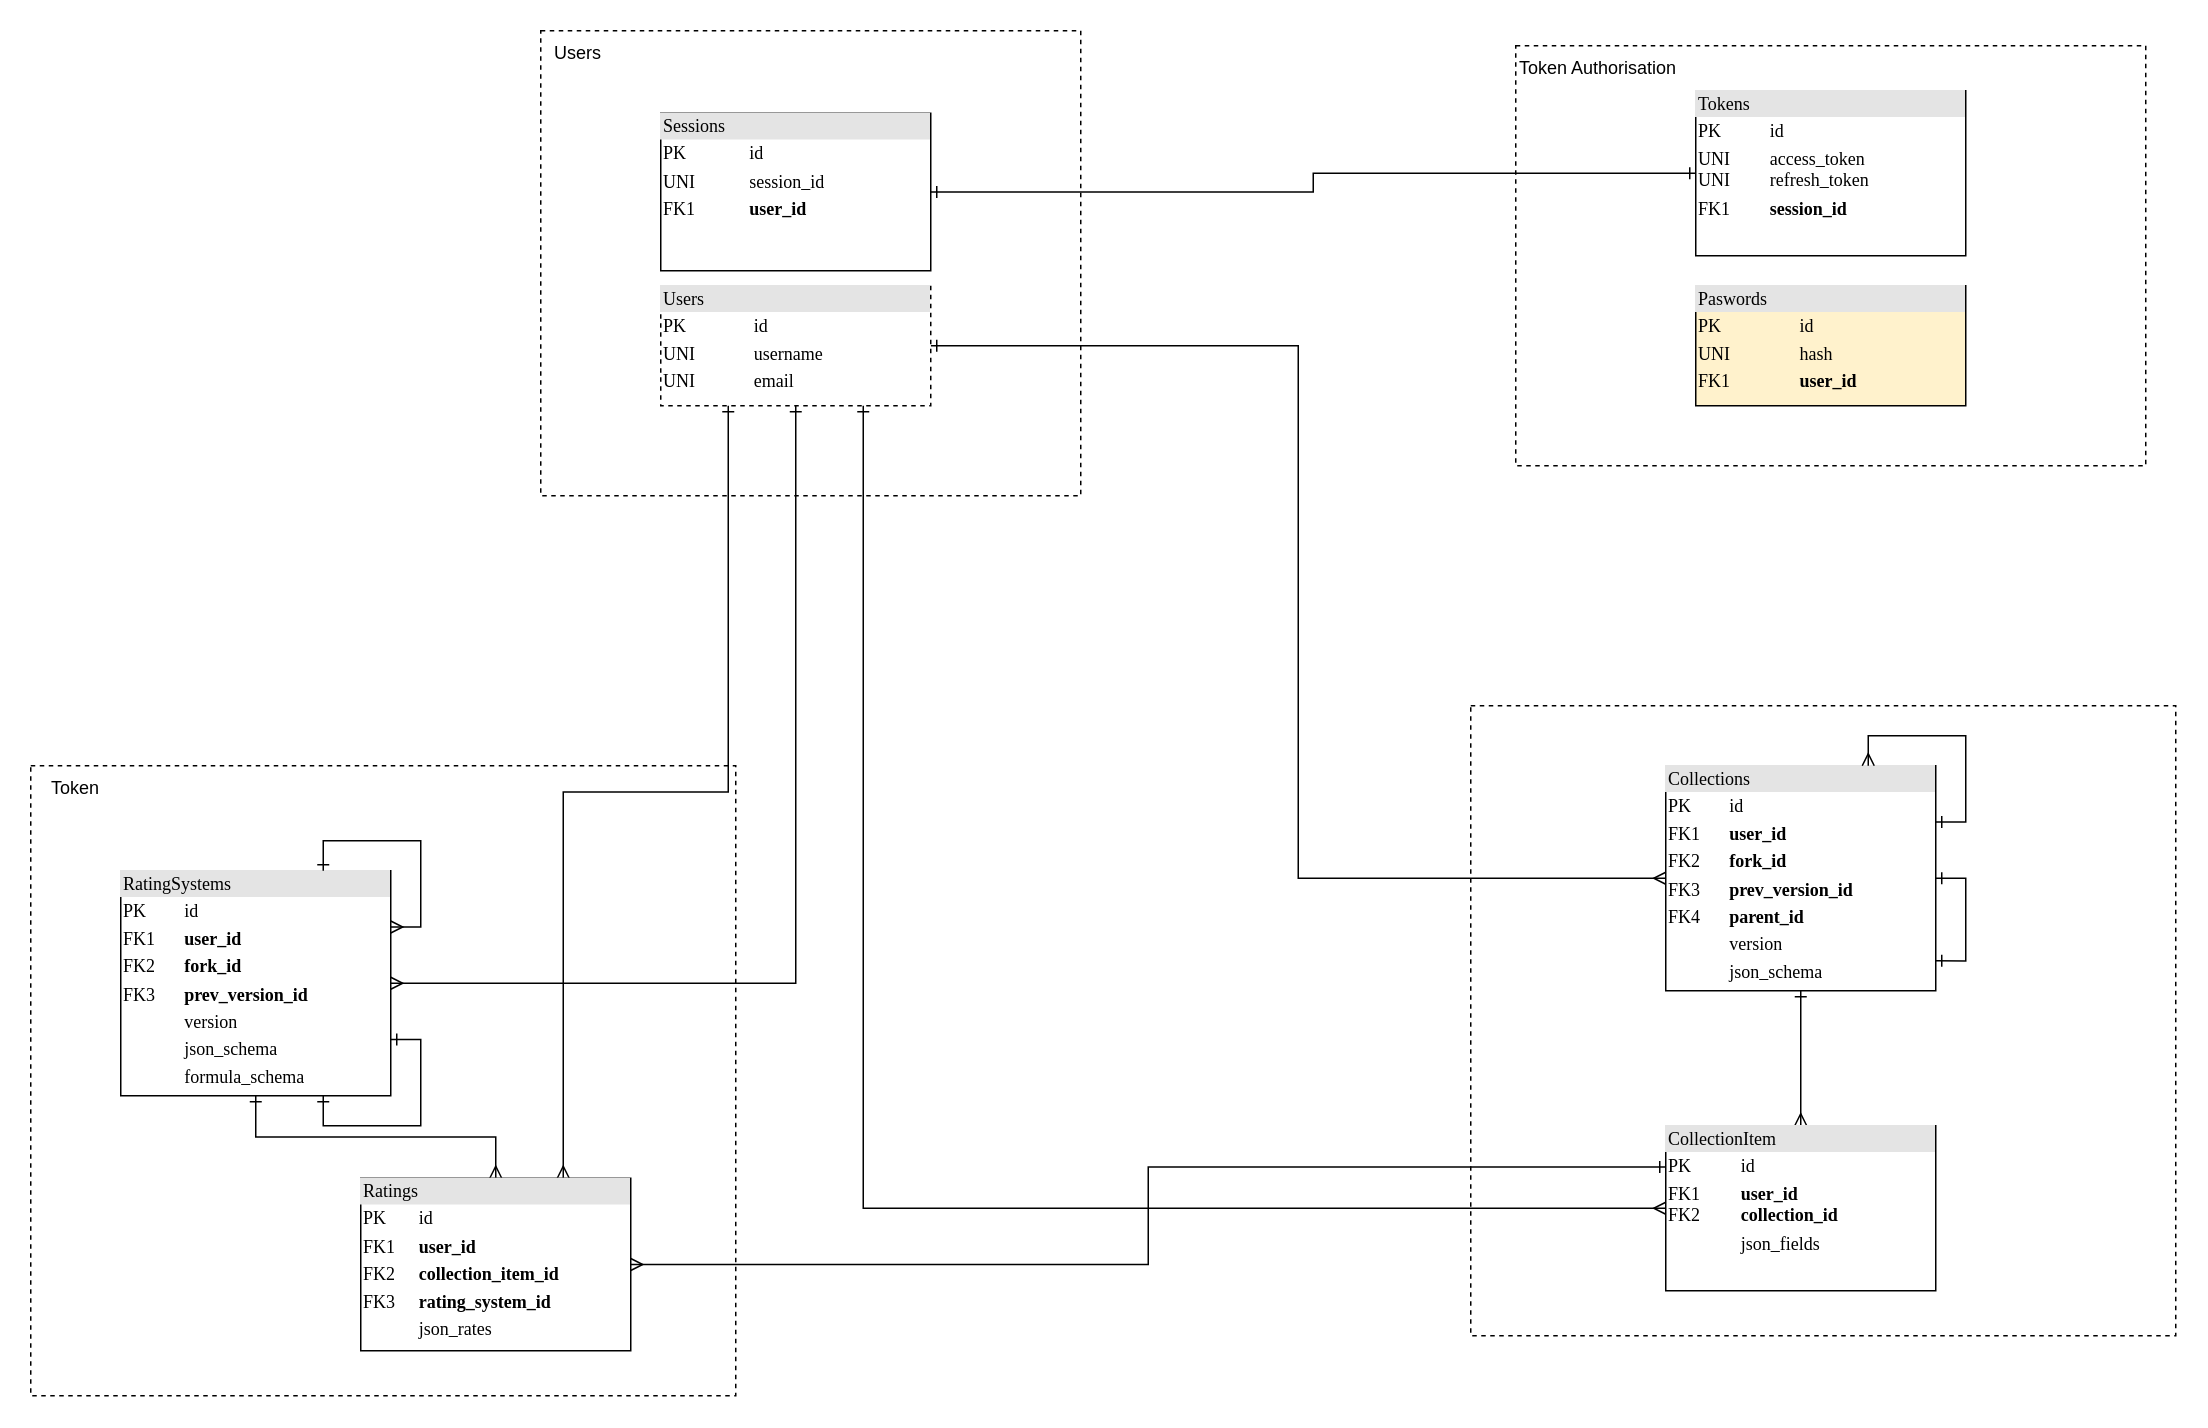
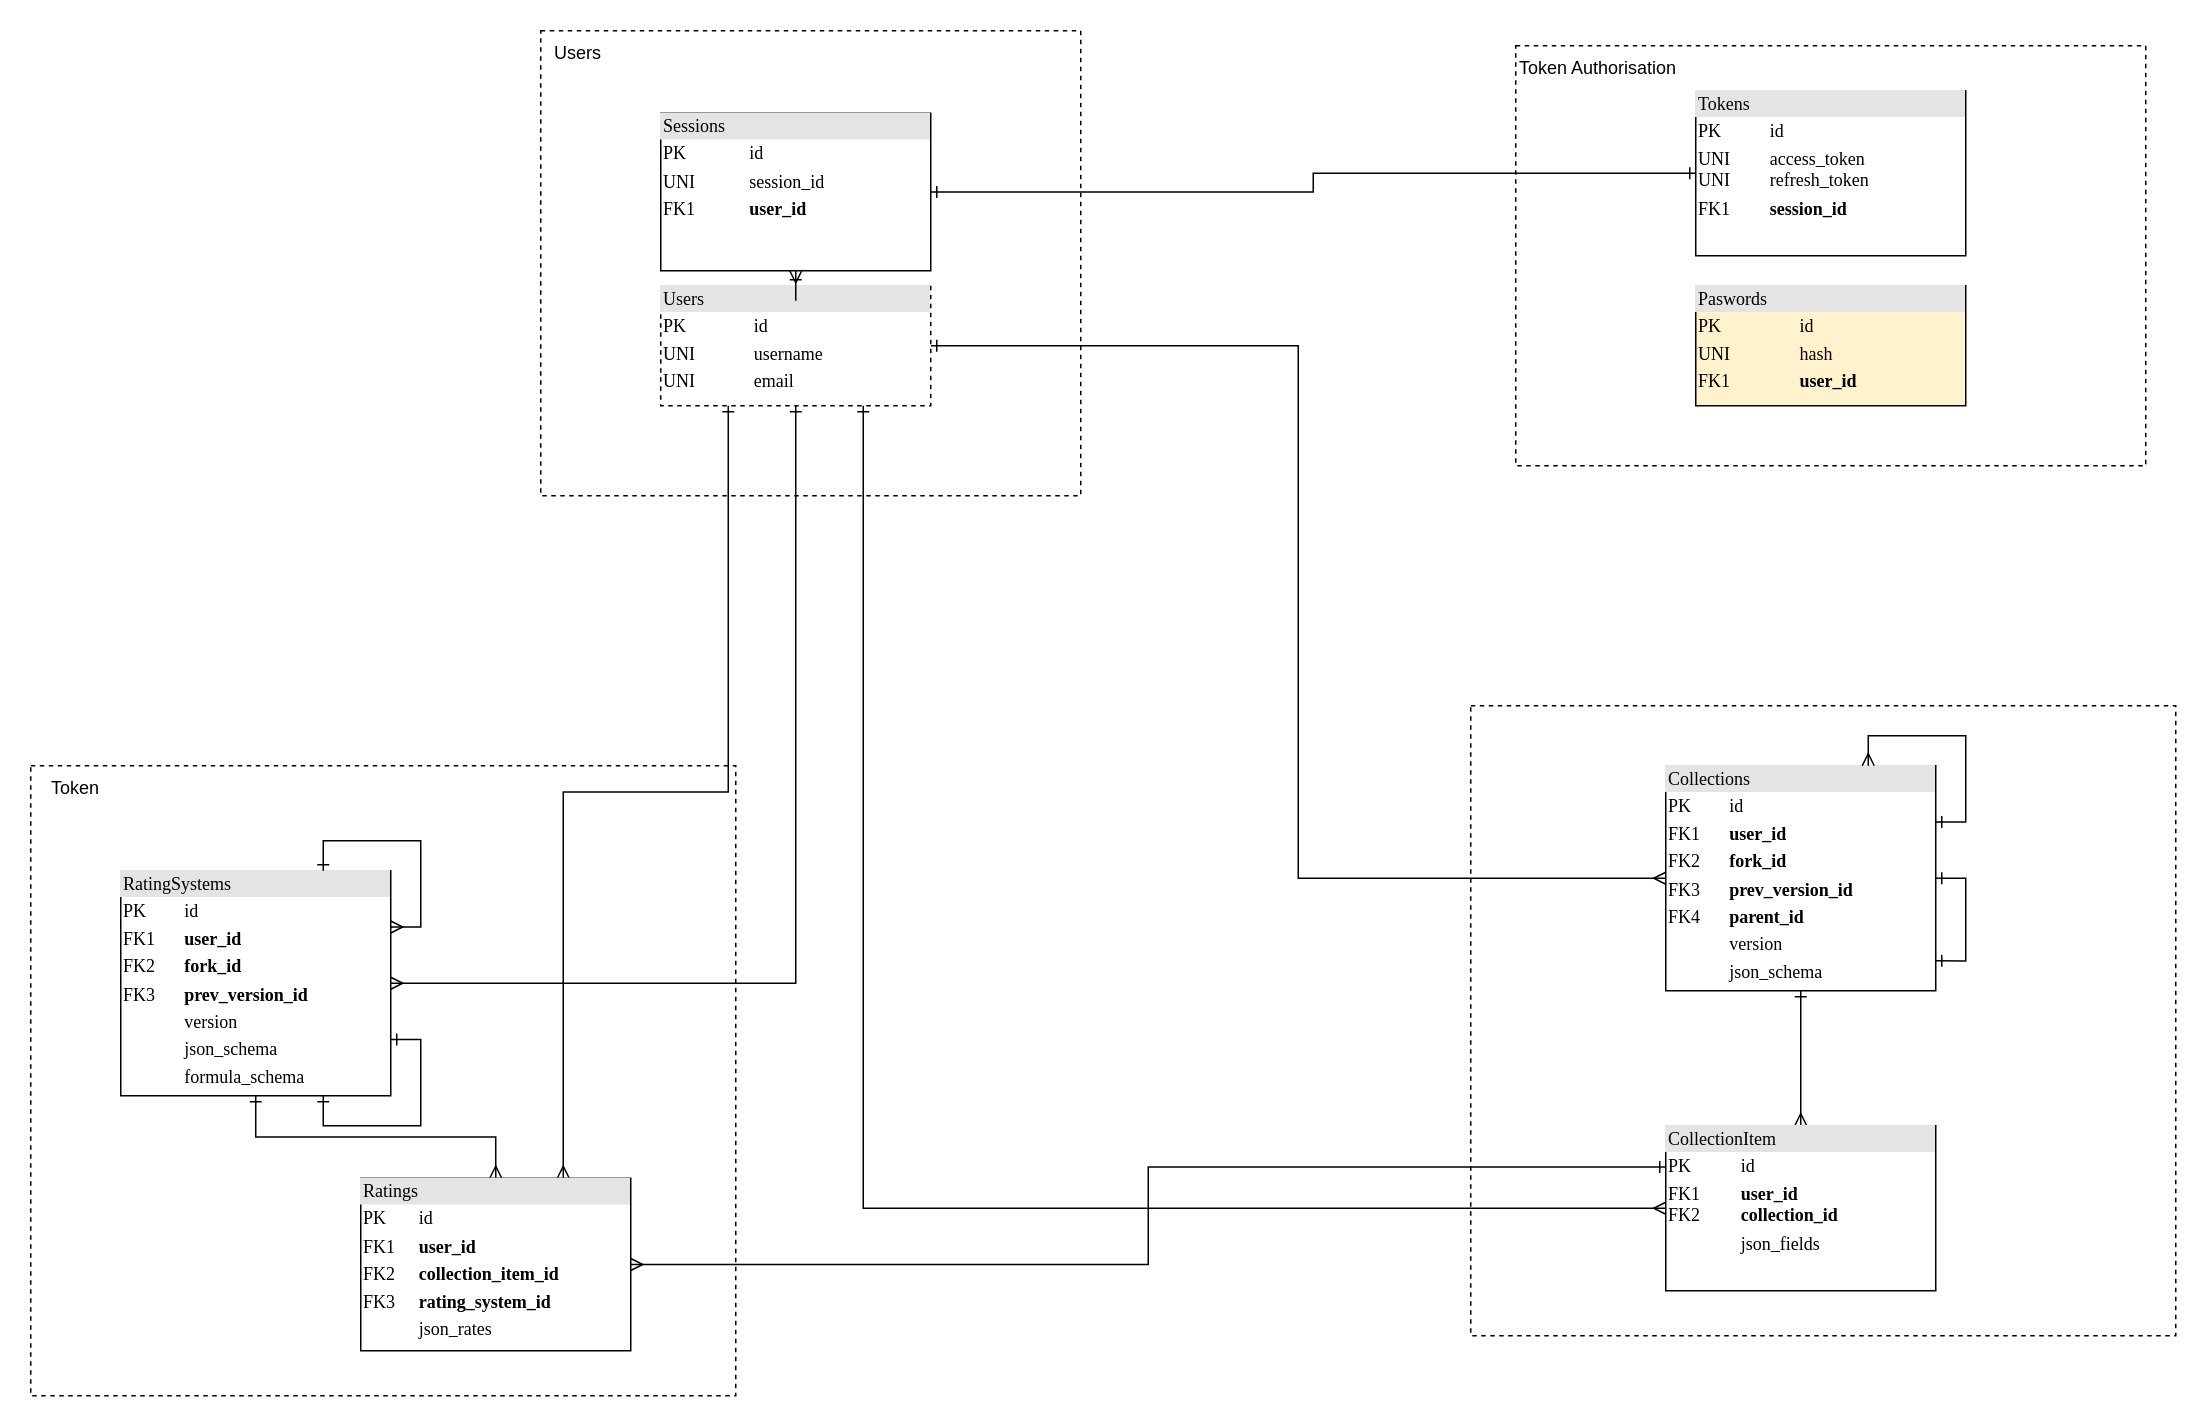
+ <mxCell id="5" style="edgeStyle=orthogonalEdgeStyle;rounded=0;orthogonalLoop=1;jettySize=auto;html=1;endArrow=ERone;endFill=0;startArrow=ERmany;startFill=0;" parent="1" source="6" target="4" edge="1"><mxGeometry relative="1" as="geometry" /></mxCell>
